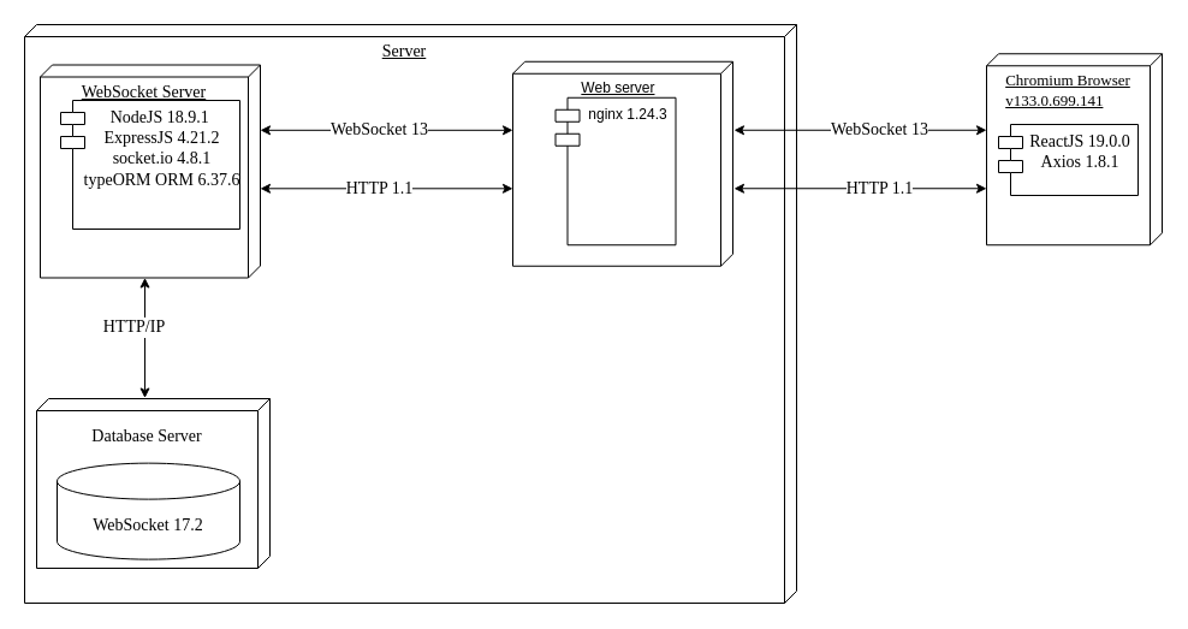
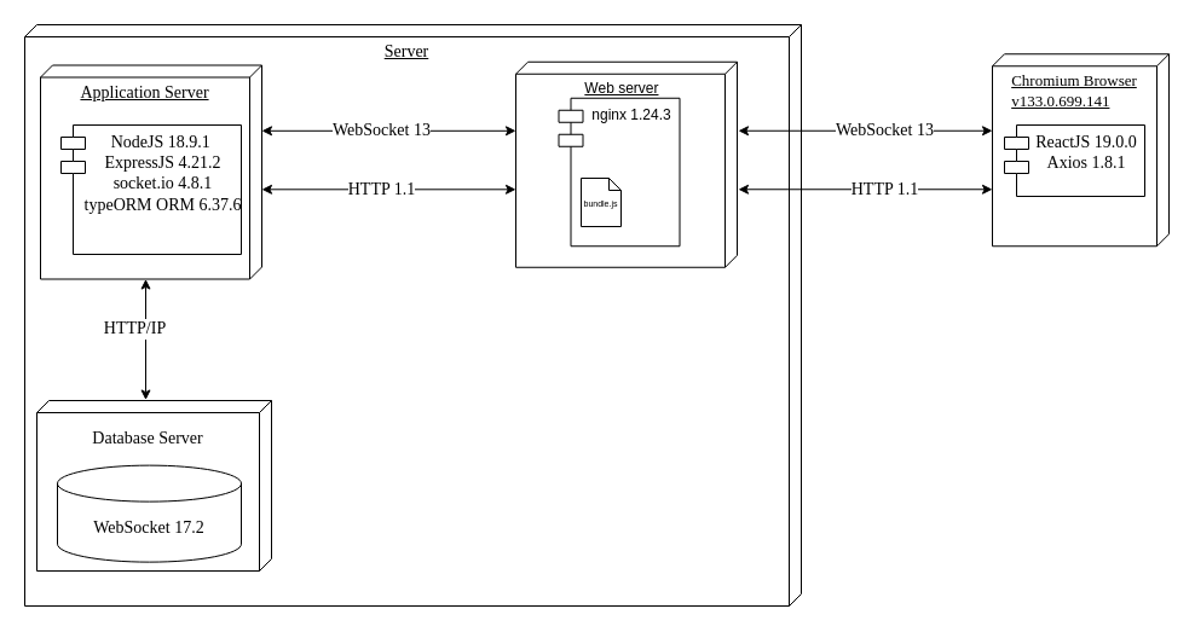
- <mxCell id="4" value="&lt;div style=&quot;&quot;&gt;WebSocket Server&lt;/div&gt;" style="verticalAlign=top;align=center;spacingTop=8;spacingLeft=2;spacingRight=12;shape=cube;size=10;direction=south;fontStyle=4;html=1;whiteSpace=wrap;fontFamily=Times New Roman;fontSize=14;" vertex="1" parent="1"><mxGeometry x="33" y="53.5" width="183" height="177" as="geometry" /></mxCell>
+ <mxCell id="4" value="&lt;div style=&quot;&quot;&gt;Application Server&lt;/div&gt;" style="verticalAlign=top;align=center;spacingTop=8;spacingLeft=2;spacingRight=12;shape=cube;size=10;direction=south;fontStyle=4;html=1;whiteSpace=wrap;fontFamily=Times New Roman;fontSize=14;" vertex="1" parent="1"><mxGeometry x="33" y="53.5" width="183" height="177" as="geometry" /></mxCell>
- <mxCell id="5" value="&lt;font face=&quot;Times New Roman&quot;&gt;NodeJS 18.9.1&amp;nbsp;&lt;/font&gt;&lt;div style=&quot;&quot;&gt;&lt;font face=&quot;Times New Roman&quot;&gt;ExpressJS&amp;nbsp;&lt;span style=&quot;white-space: pre;&quot;&gt;&lt;font style=&quot;color: rgb(0, 0, 0);&quot;&gt;4.21.2&lt;/font&gt;&lt;/span&gt;&lt;/font&gt;&lt;div style=&quot;&quot;&gt;&lt;font face=&quot;Times New Roman&quot;&gt;socket.io 4.8.1&lt;/font&gt;&lt;/div&gt;&lt;div style=&quot;&quot;&gt;&lt;div style=&quot;line-height: 19px; white-space: pre;&quot;&gt;&lt;span&gt;&lt;font face=&quot;Times New Roman&quot; style=&quot;color: rgb(0, 0, 0);&quot;&gt;typeORM ORM &lt;/font&gt;&lt;/span&gt;&lt;span style=&quot;color: light-dark(rgb(0, 0, 0), rgb(237, 237, 237)); background-color: transparent;&quot;&gt;6.37.6&lt;/span&gt;&lt;/div&gt;&lt;div style=&quot;line-height: 19px; white-space: pre;&quot;&gt;&lt;div style=&quot;line-height: 19px;&quot;&gt;&lt;br&gt;&lt;/div&gt;&lt;/div&gt;&lt;/div&gt;&lt;/div&gt;" style="shape=module;align=left;spacingLeft=20;align=center;verticalAlign=top;whiteSpace=wrap;html=1;fontFamily=Times New Roman;fontSize=14;" vertex="1" parent="1"><mxGeometry x="50" y="83" width="149" height="107" as="geometry" /></mxCell>
+ <mxCell id="5" value="&lt;font face=&quot;Times New Roman&quot;&gt;NodeJS 18.9.1&amp;nbsp;&lt;/font&gt;&lt;div style=&quot;&quot;&gt;&lt;font face=&quot;Times New Roman&quot;&gt;ExpressJS&amp;nbsp;&lt;span style=&quot;white-space: pre;&quot;&gt;&lt;font style=&quot;color: rgb(0, 0, 0);&quot;&gt;4.21.2&lt;/font&gt;&lt;/span&gt;&lt;/font&gt;&lt;div style=&quot;&quot;&gt;&lt;font face=&quot;Times New Roman&quot;&gt;socket.io 4.8.1&lt;/font&gt;&lt;/div&gt;&lt;div style=&quot;&quot;&gt;&lt;div style=&quot;line-height: 19px; white-space: pre;&quot;&gt;&lt;span&gt;&lt;font face=&quot;Times New Roman&quot; style=&quot;color: rgb(0, 0, 0);&quot;&gt;typeORM ORM &lt;/font&gt;&lt;/span&gt;&lt;span style=&quot;color: light-dark(rgb(0, 0, 0), rgb(237, 237, 237)); background-color: transparent;&quot;&gt;6.37.6&lt;/span&gt;&lt;/div&gt;&lt;div style=&quot;line-height: 19px; white-space: pre;&quot;&gt;&lt;div style=&quot;line-height: 19px;&quot;&gt;&lt;br&gt;&lt;/div&gt;&lt;/div&gt;&lt;/div&gt;&lt;/div&gt;" style="shape=module;align=left;spacingLeft=20;align=center;verticalAlign=top;whiteSpace=wrap;html=1;fontFamily=Times New Roman;fontSize=14;" vertex="1" parent="1"><mxGeometry x="50" y="103" width="149" height="107" as="geometry" /></mxCell>
+ <mxCell id="18" value="&lt;font style=&quot;font-size: 7px;&quot;&gt;bundle.js&lt;/font&gt;" style="shape=note;size=10;whiteSpace=wrap;html=1;" vertex="1" parent="1"><mxGeometry x="480" y="147" width="33" height="40" as="geometry" /></mxCell>
